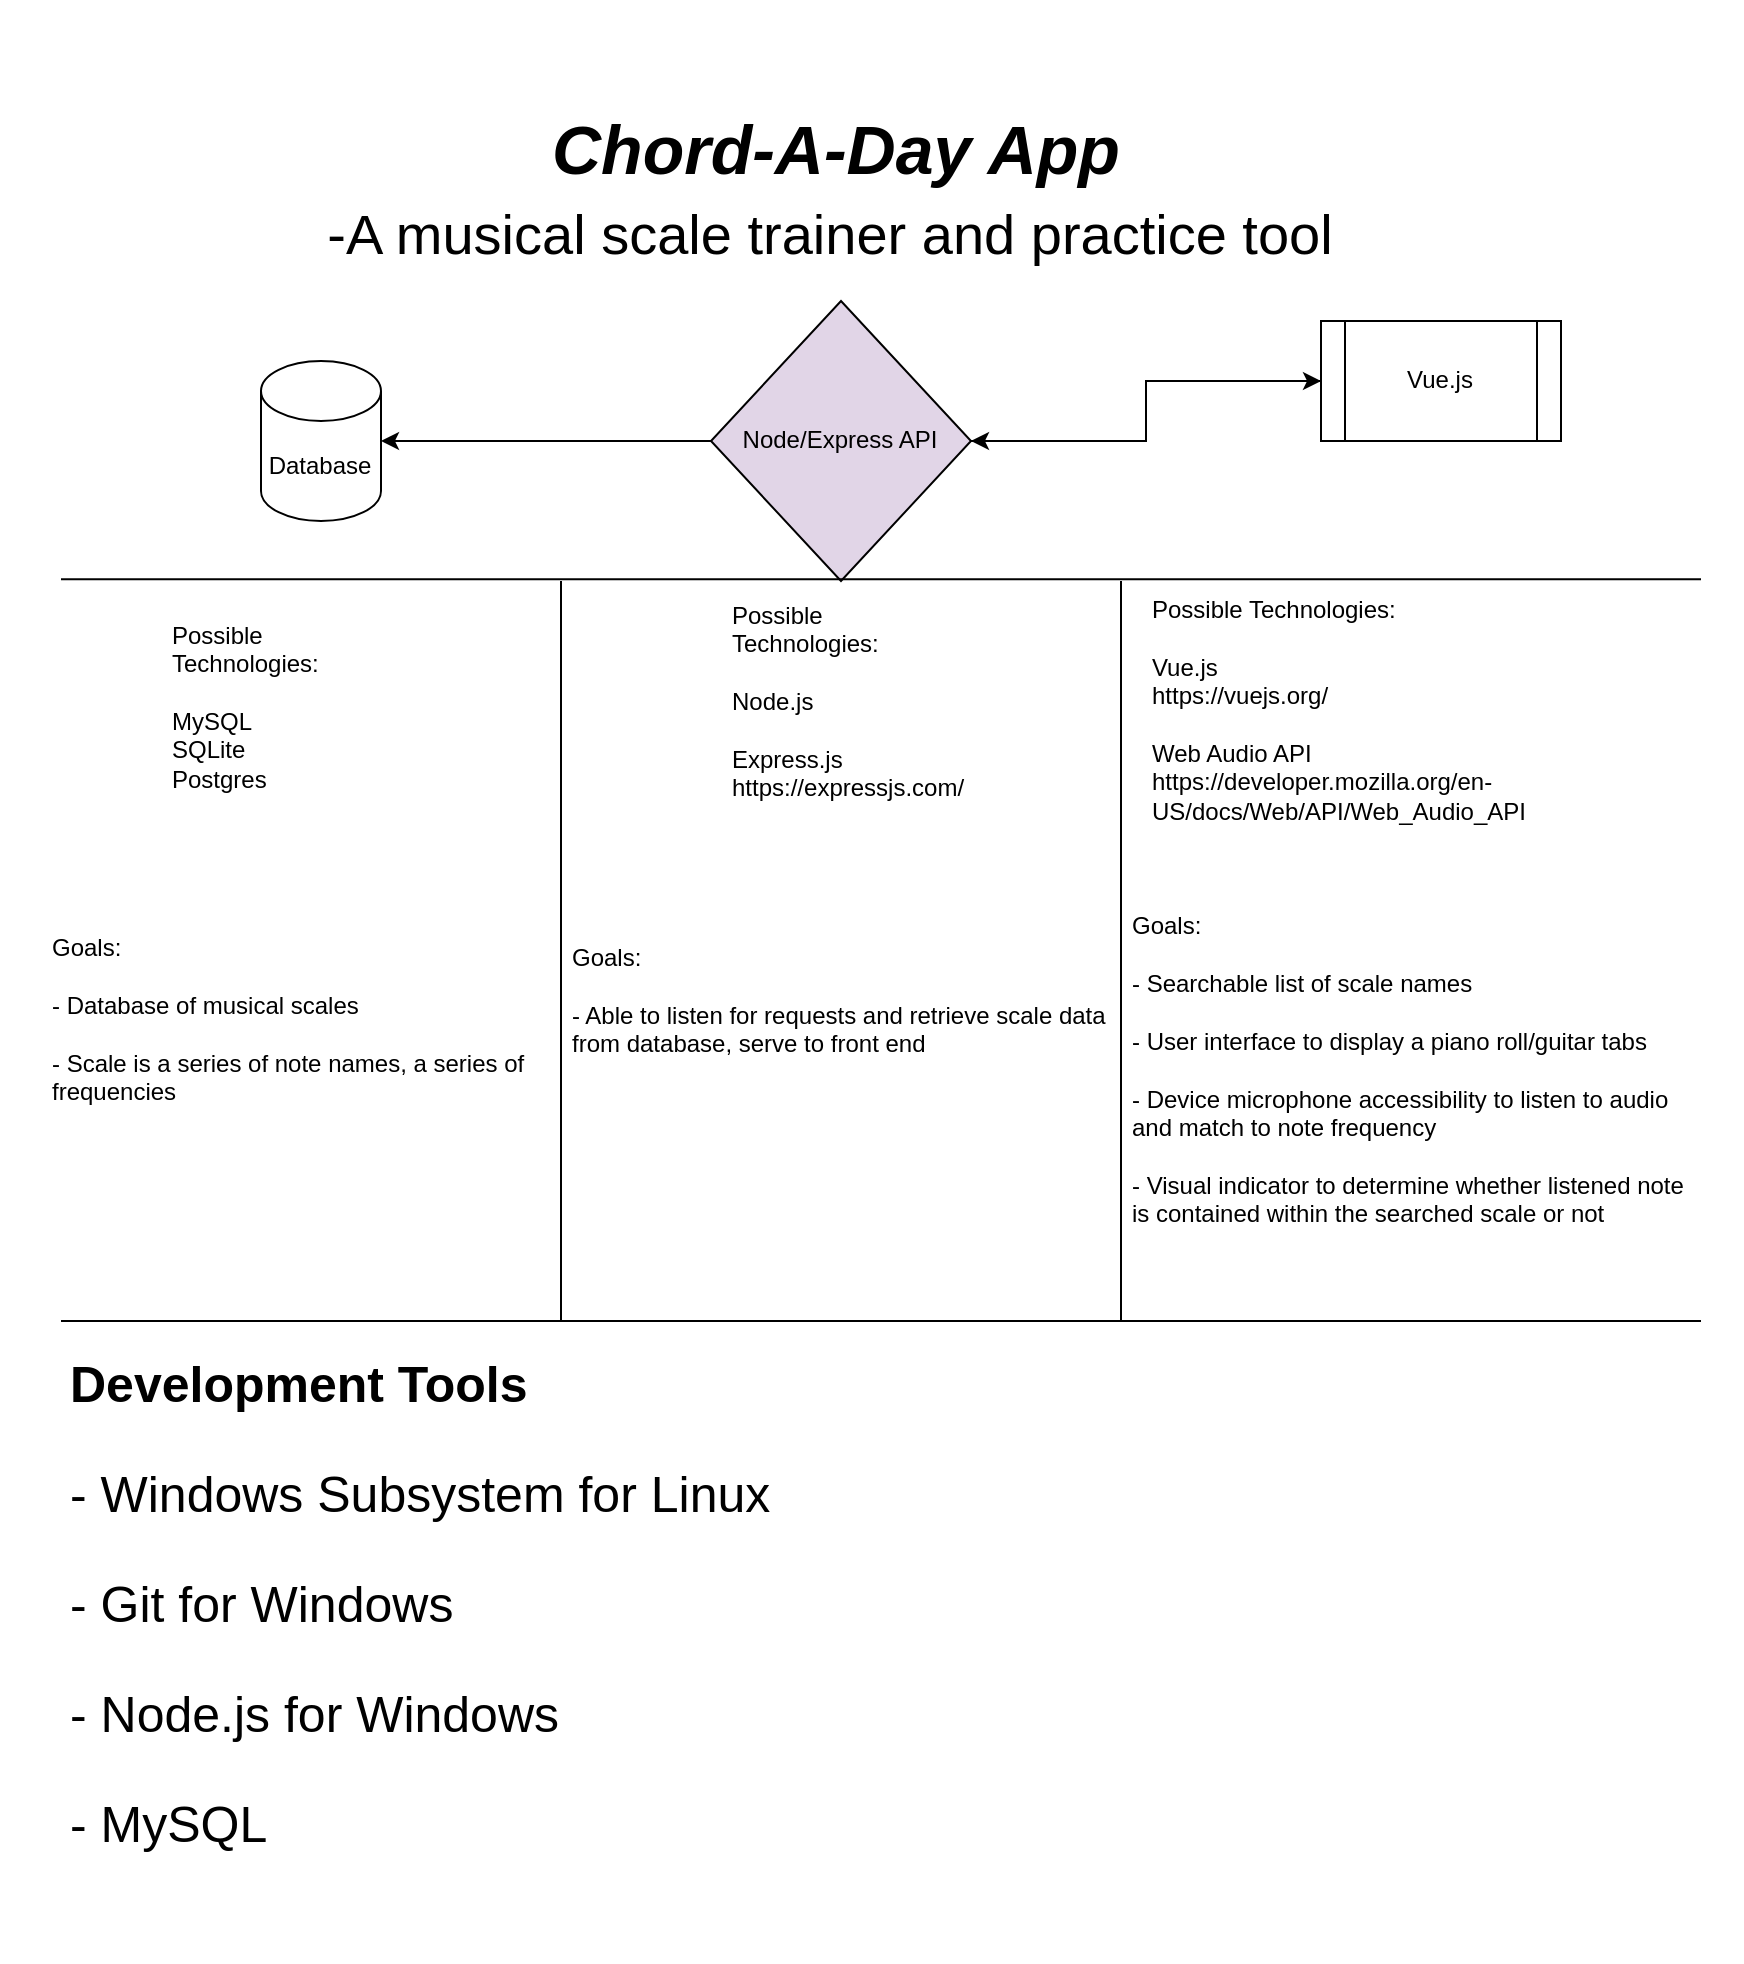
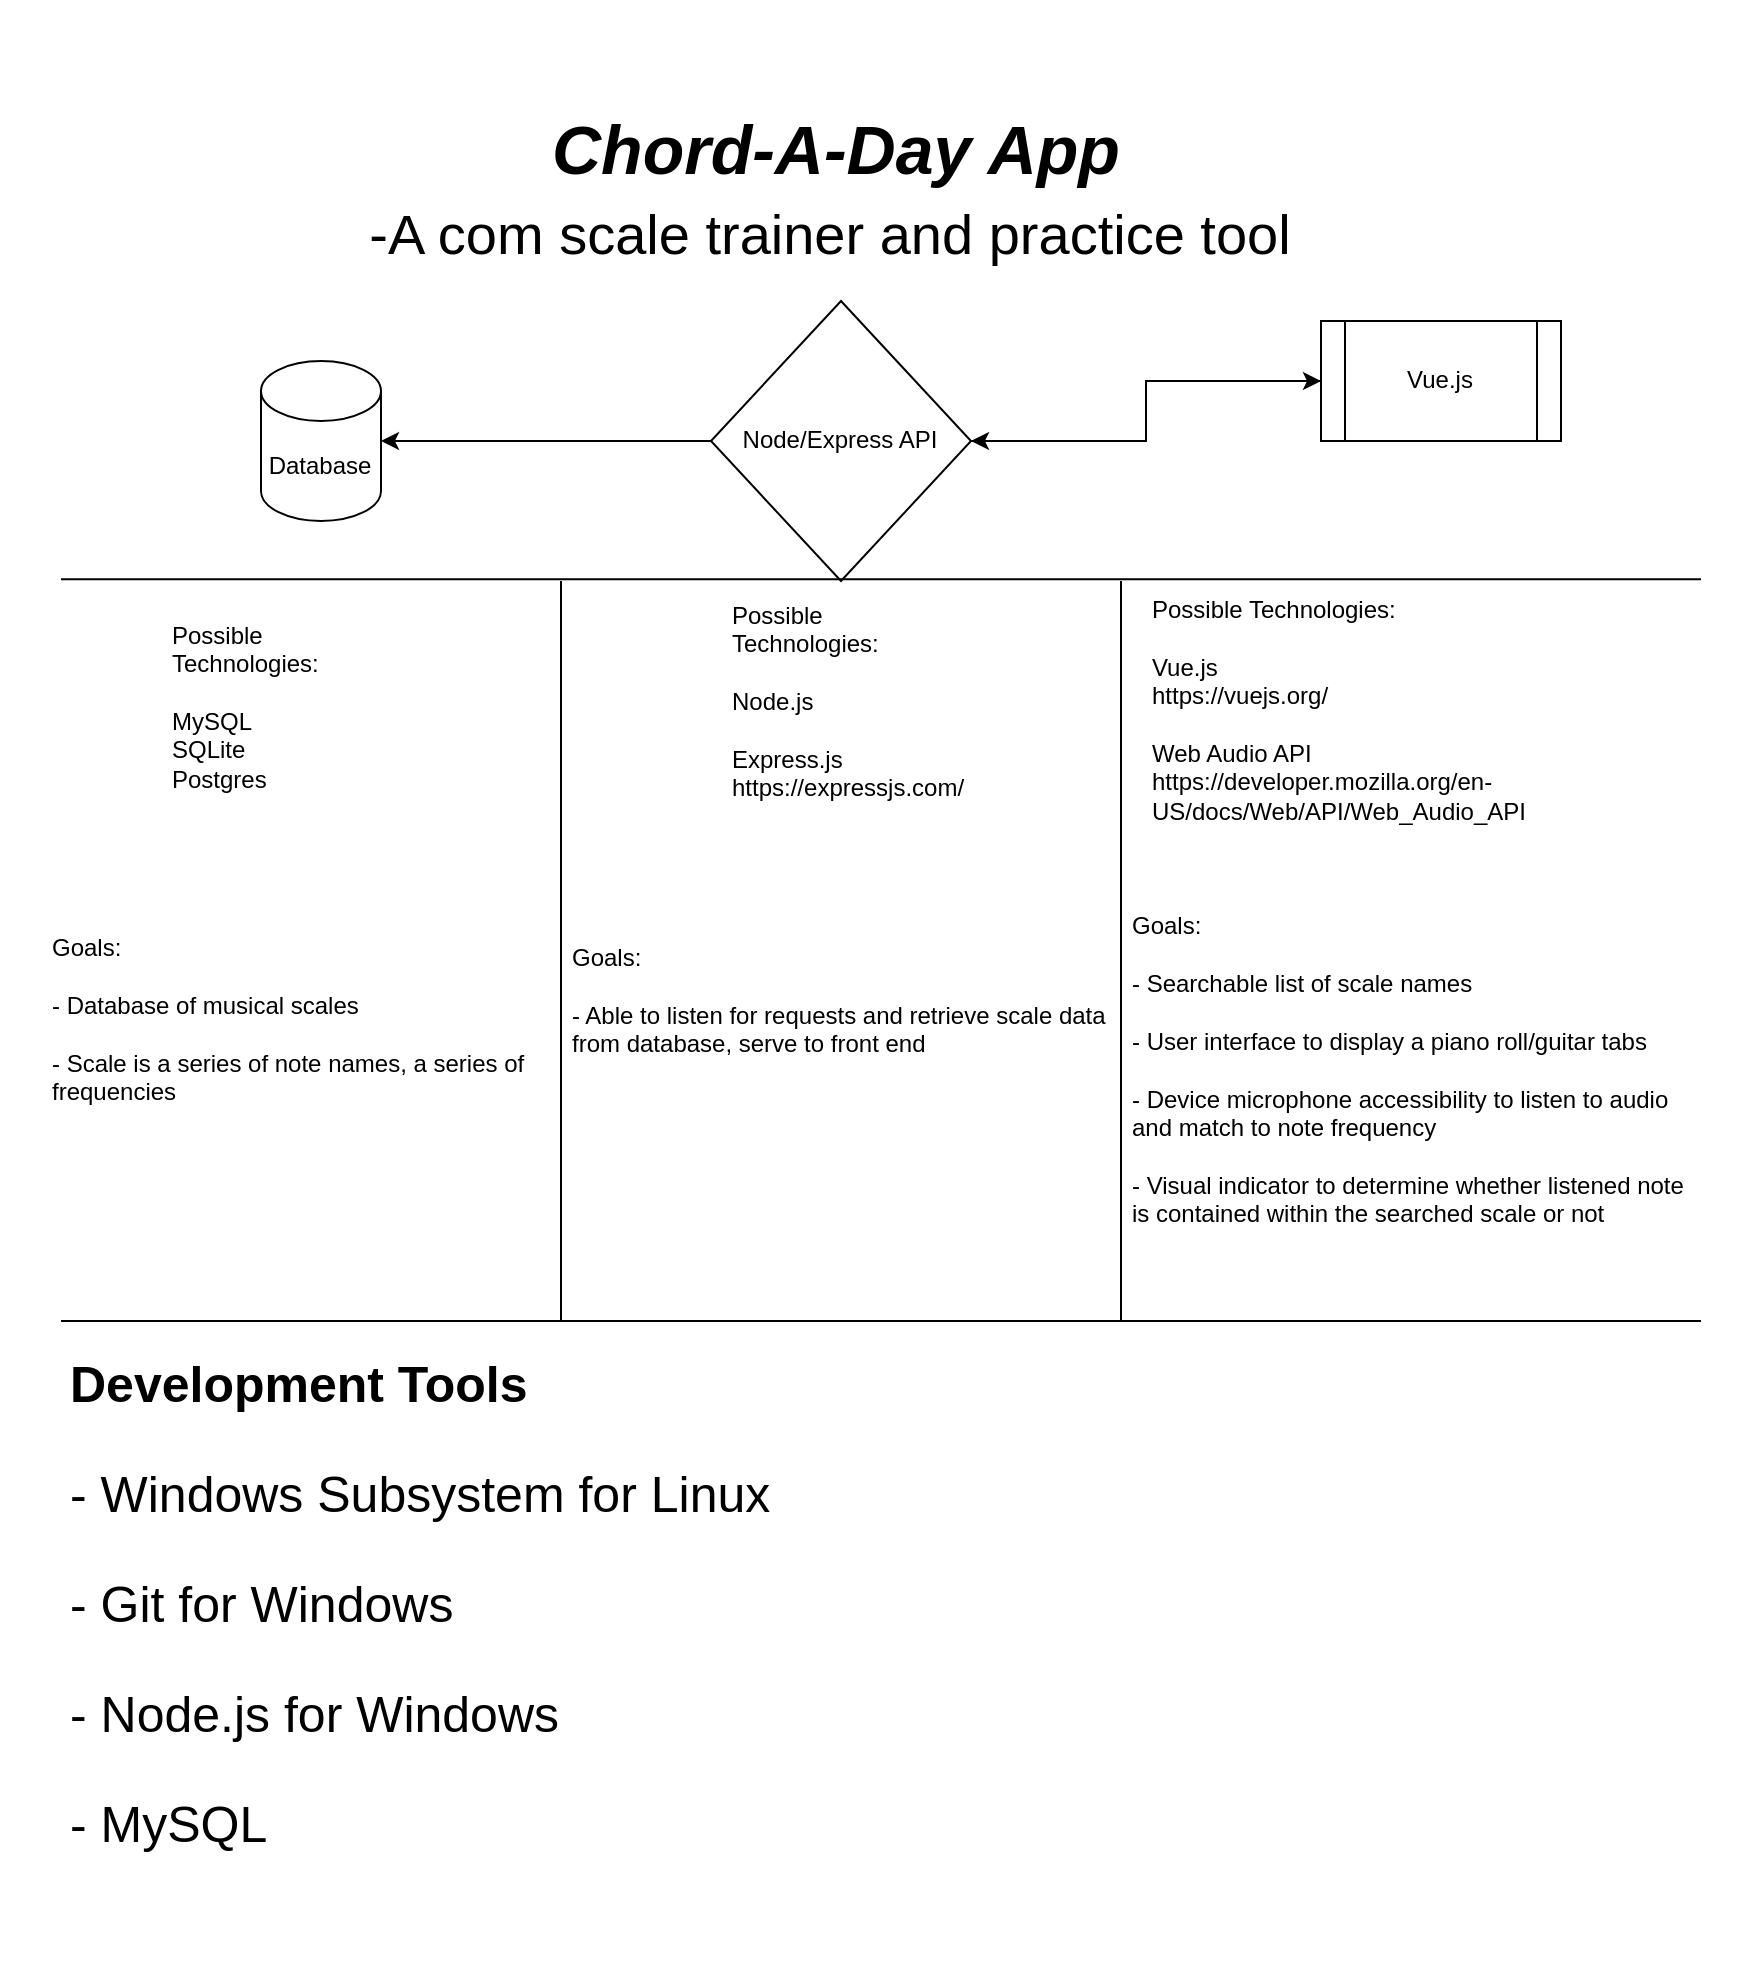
- <mxCell id="19" value="&lt;font style=&quot;font-size: 28px;&quot;&gt;-A musical scale trainer and practice tool&lt;/font&gt;" style="text;html=1;strokeColor=none;fillColor=none;align=center;verticalAlign=middle;whiteSpace=wrap;rounded=0;fontSize=34;" vertex="1" parent="1"><mxGeometry x="140" y="90" width="550" height="50" as="geometry" /></mxCell>
+ <mxCell id="19" value="&lt;font style=&quot;font-size: 28px;&quot;&gt;-A com scale trainer and practice tool&lt;/font&gt;" style="text;html=1;strokeColor=none;fillColor=none;align=center;verticalAlign=middle;whiteSpace=wrap;rounded=0;fontSize=34;" vertex="1" parent="1"><mxGeometry x="140" y="90" width="550" height="50" as="geometry" /></mxCell>
- <mxCell id="7" value="Node/Express API" style="rhombus;whiteSpace=wrap;html=1;fillColor=#e1d5e7;" vertex="1" parent="1"><mxGeometry x="355" y="150" width="130" height="140" as="geometry" /></mxCell>
+ <mxCell id="7" value="Node/Express API" style="rhombus;whiteSpace=wrap;html=1;" vertex="1" parent="1"><mxGeometry x="355" y="150" width="130" height="140" as="geometry" /></mxCell>
